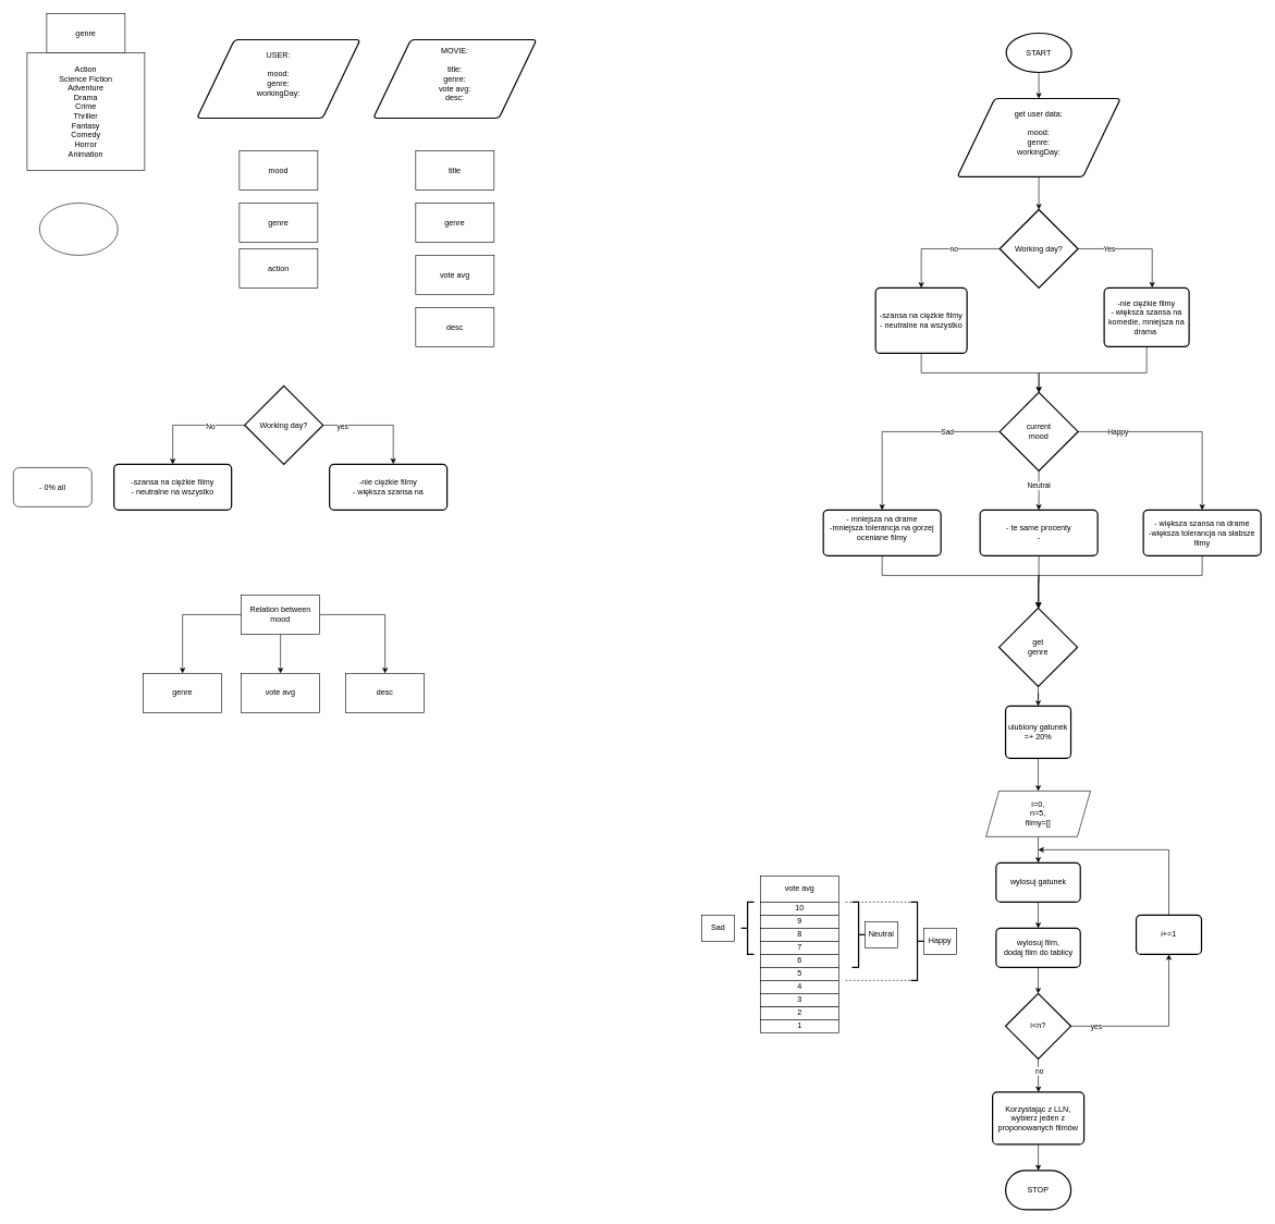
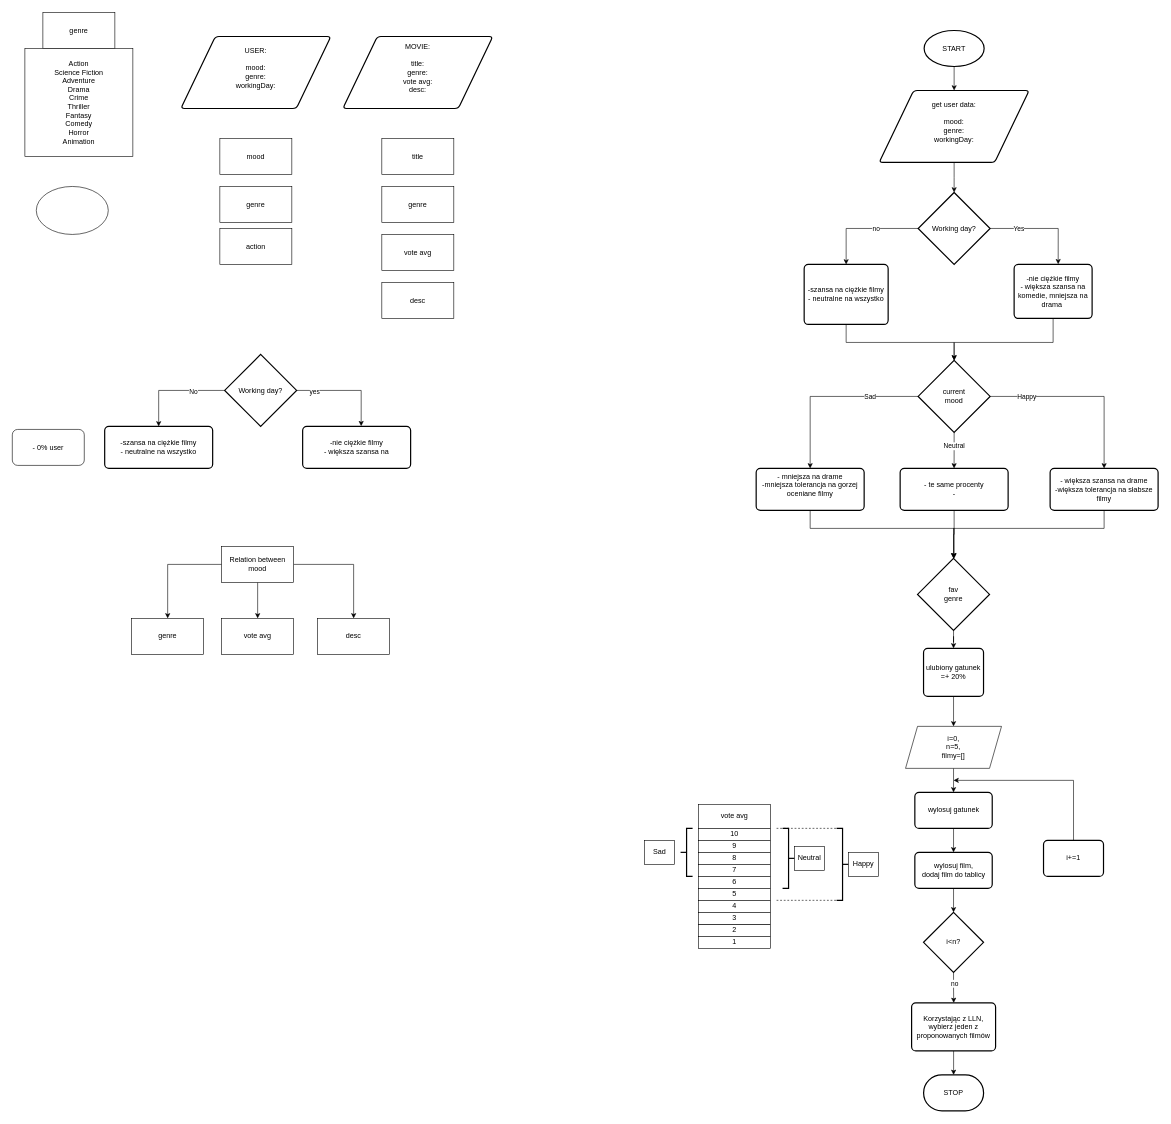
- <mxCell id="35" value="- 0% all" style="rounded=1;whiteSpace=wrap;html=1;" parent="1" vertex="1"><mxGeometry x="20" y="715" width="120" height="60" as="geometry" /></mxCell>
+ <mxCell id="35" value="- 0% user" style="rounded=1;whiteSpace=wrap;html=1;" parent="1" vertex="1"><mxGeometry x="20" y="715" width="120" height="60" as="geometry" /></mxCell>
- <mxCell id="89" value="get&lt;br&gt;genre" style="rhombus;whiteSpace=wrap;html=1;strokeWidth=2;" parent="1" vertex="1"><mxGeometry x="1529" y="930" width="120" height="120" as="geometry" /></mxCell>
+ <mxCell id="89" value="fav&lt;br&gt;genre" style="rhombus;whiteSpace=wrap;html=1;strokeWidth=2;" parent="1" vertex="1"><mxGeometry x="1529" y="930" width="120" height="120" as="geometry" /></mxCell>
- <mxCell id="80" style="edgeStyle=orthogonalEdgeStyle;rounded=0;orthogonalLoop=1;jettySize=auto;html=1;entryX=0.5;entryY=1;entryDx=0;entryDy=0;" parent="1" source="82" target="84" edge="1"><mxGeometry relative="1" as="geometry" /></mxCell>
- <mxCell id="81" value="yes" style="edgeLabel;html=1;align=center;verticalAlign=middle;resizable=0;points=[];" parent="80" vertex="1" connectable="0"><mxGeometry x="-0.843" y="-1" relative="1" as="geometry"><mxPoint x="18" y="-1" as="offset" /></mxGeometry></mxCell>
